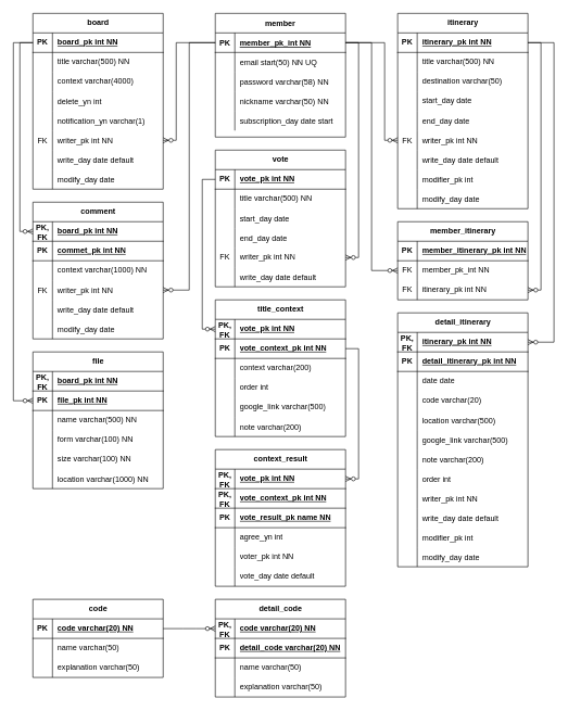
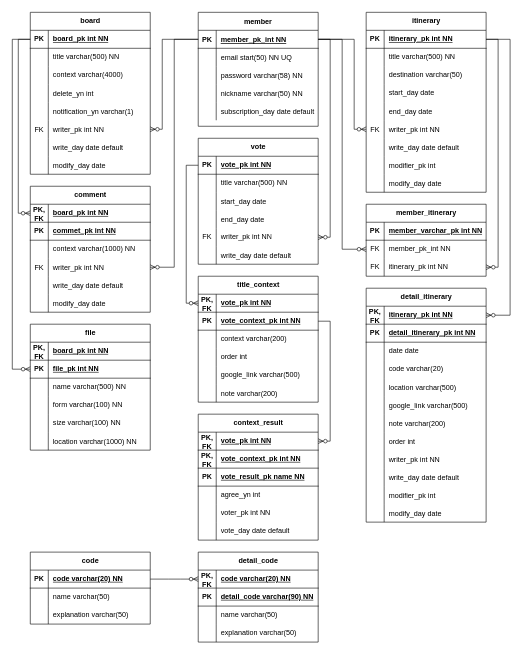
- <mxCell id="17" value="subscription_day date start" style="shape=partialRectangle;connectable=0;fillColor=none;top=0;left=0;bottom=0;right=0;align=left;spacingLeft=6;overflow=hidden;" parent="15" vertex="1"><mxGeometry x="30" width="170" height="30" as="geometry"><mxRectangle width="170" height="30" as="alternateBounds" /></mxGeometry></mxCell>
+ <mxCell id="17" value="subscription_day date default" style="shape=partialRectangle;connectable=0;fillColor=none;top=0;left=0;bottom=0;right=0;align=left;spacingLeft=6;overflow=hidden;" parent="15" vertex="1"><mxGeometry x="30" width="170" height="30" as="geometry"><mxRectangle width="170" height="30" as="alternateBounds" /></mxGeometry></mxCell>
- <mxCell id="21" value="member_itinerary_pk int NN" style="shape=partialRectangle;connectable=0;fillColor=none;top=0;left=0;bottom=0;right=0;align=left;spacingLeft=6;fontStyle=5;overflow=hidden;whiteSpace=wrap;html=1;" parent="19" vertex="1"><mxGeometry x="30" width="170" height="30" as="geometry"><mxRectangle width="170" height="30" as="alternateBounds" /></mxGeometry></mxCell>
+ <mxCell id="21" value="member_varchar_pk int NN" style="shape=partialRectangle;connectable=0;fillColor=none;top=0;left=0;bottom=0;right=0;align=left;spacingLeft=6;fontStyle=5;overflow=hidden;whiteSpace=wrap;html=1;" parent="19" vertex="1"><mxGeometry x="30" width="170" height="30" as="geometry"><mxRectangle width="170" height="30" as="alternateBounds" /></mxGeometry></mxCell>
- <mxCell id="109" value="detail_code varchar(20) NN" style="shape=partialRectangle;connectable=0;fillColor=none;top=0;left=0;bottom=0;right=0;align=left;spacingLeft=6;fontStyle=5;overflow=hidden;whiteSpace=wrap;html=1;" parent="107" vertex="1"><mxGeometry x="30" width="170" height="30" as="geometry"><mxRectangle width="170" height="30" as="alternateBounds" /></mxGeometry></mxCell>
+ <mxCell id="109" value="detail_code varchar(90) NN" style="shape=partialRectangle;connectable=0;fillColor=none;top=0;left=0;bottom=0;right=0;align=left;spacingLeft=6;fontStyle=5;overflow=hidden;whiteSpace=wrap;html=1;" parent="107" vertex="1"><mxGeometry x="30" width="170" height="30" as="geometry"><mxRectangle width="170" height="30" as="alternateBounds" /></mxGeometry></mxCell>
